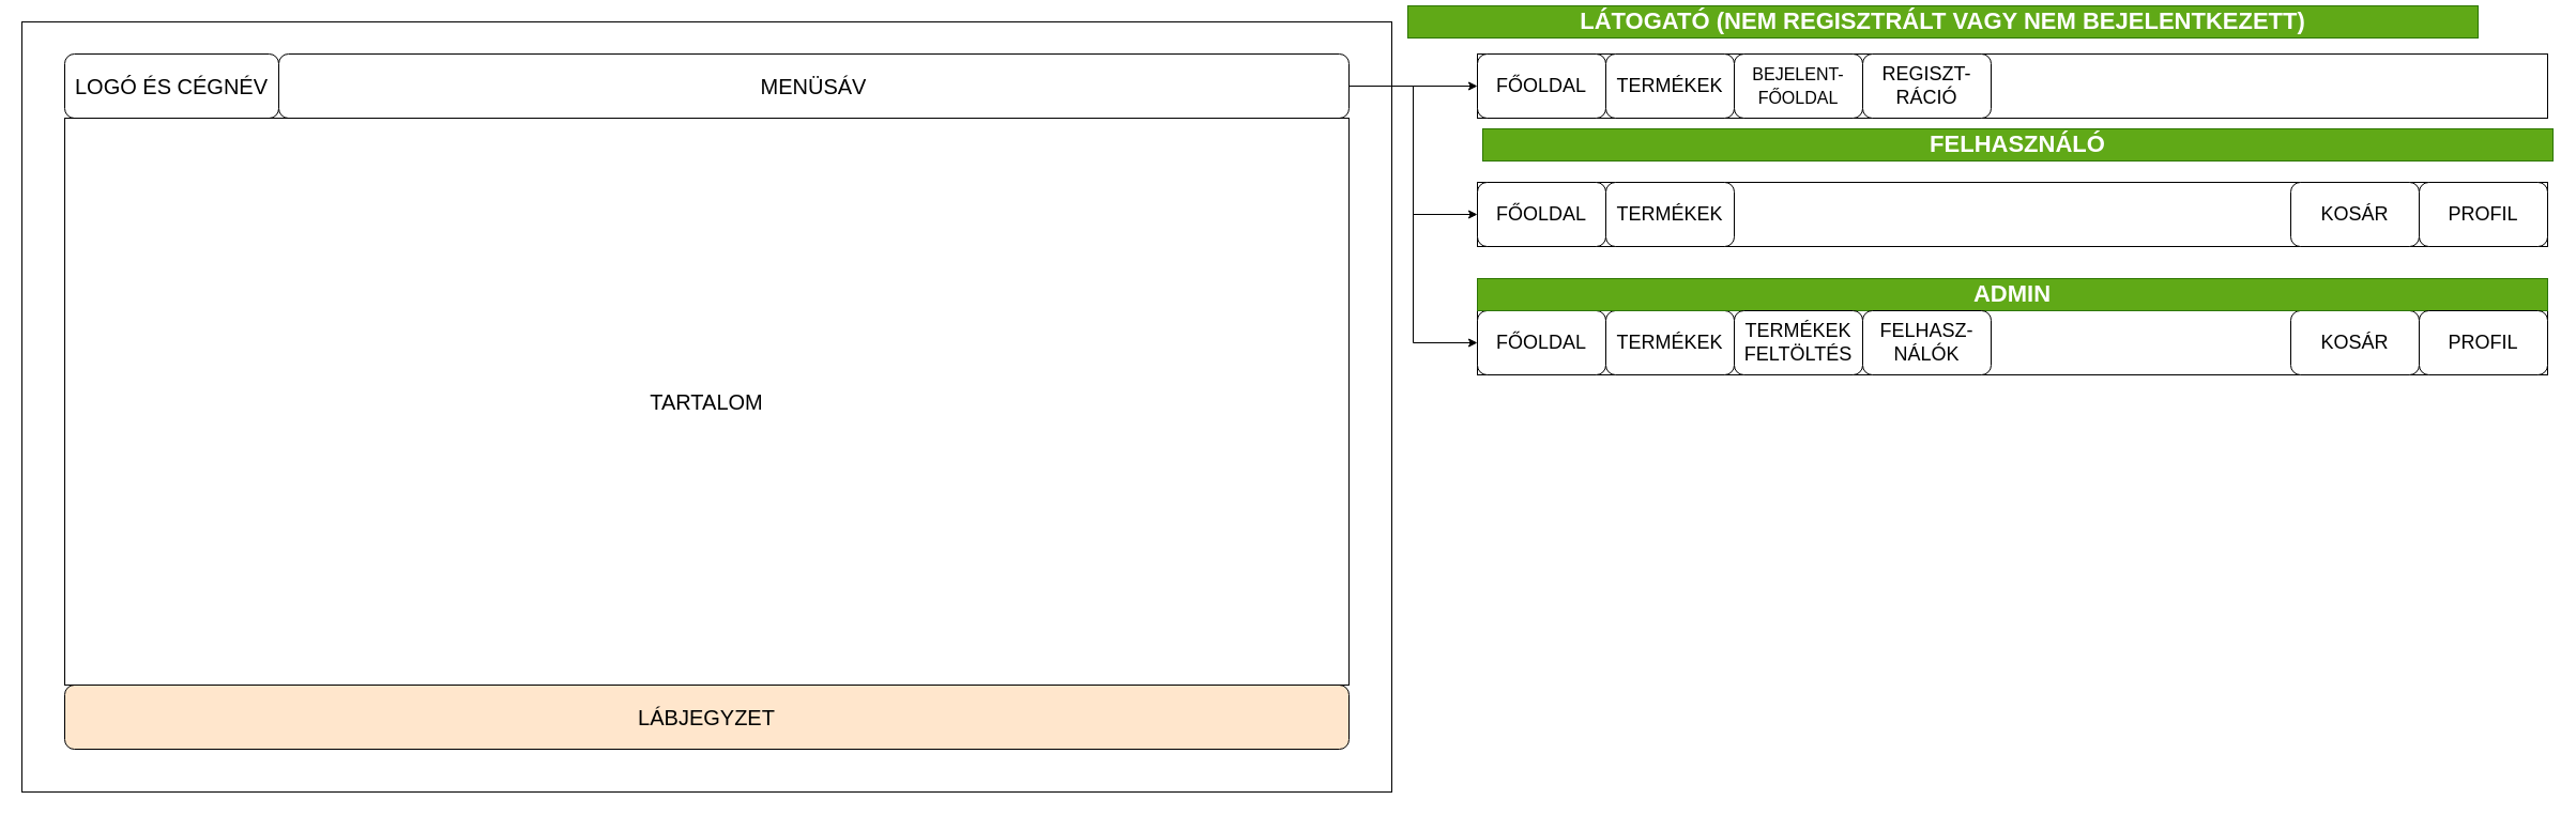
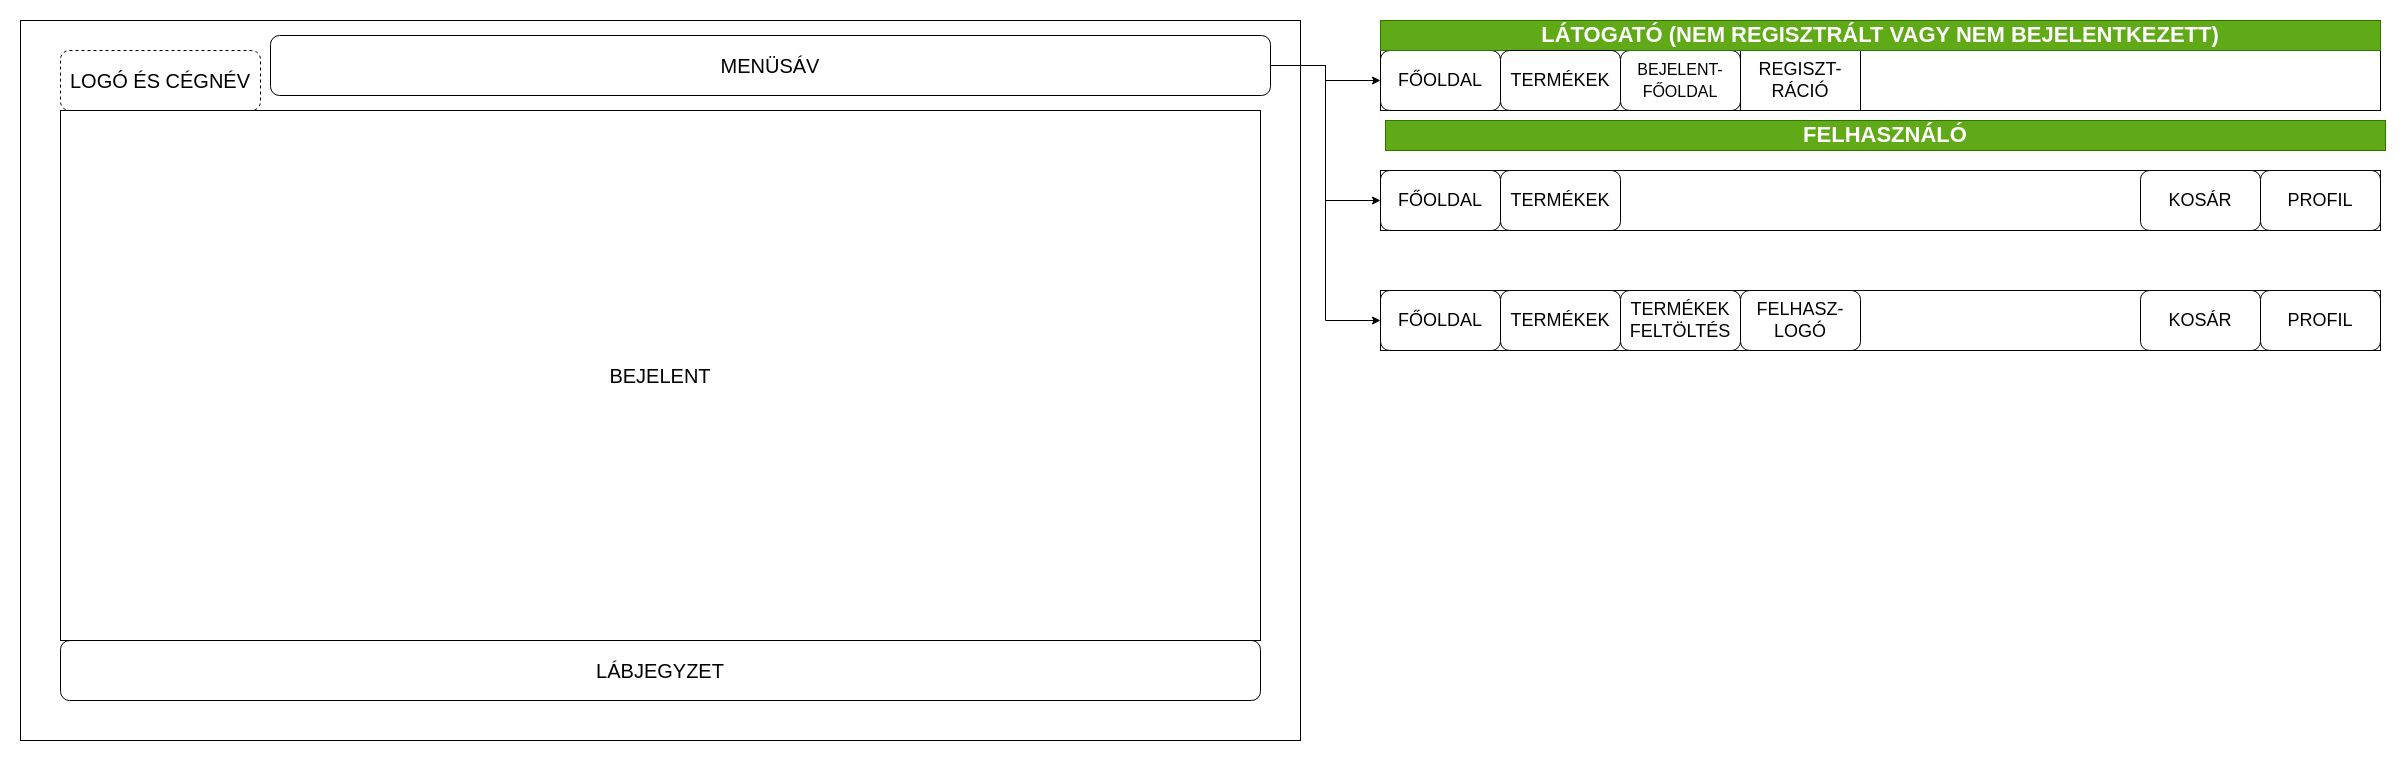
- <mxCell id="25" value="&lt;span style=&quot;font-size: 22px;&quot;&gt;LÁTOGATÓ (NEM REGISZTRÁLT VAGY NEM BEJELENTKEZETT)&lt;/span&gt;" style="rounded=0;whiteSpace=wrap;html=1;fontStyle=1;fillColor=#60a917;fontColor=#ffffff;strokeColor=#2D7600;" parent="1" vertex="1"><mxGeometry x="1315" y="5" width="1000" height="30" as="geometry" /></mxCell>
+ <mxCell id="25" value="&lt;span style=&quot;font-size: 22px;&quot;&gt;LÁTOGATÓ (NEM REGISZTRÁLT VAGY NEM BEJELENTKEZETT)&lt;/span&gt;" style="rounded=0;whiteSpace=wrap;html=1;fontStyle=1;fillColor=#60a917;fontColor=#ffffff;strokeColor=#2D7600;" parent="1" vertex="1"><mxGeometry x="1380" width="1000" height="30" as="geometry" y="20" /></mxCell>
- <mxCell id="8" value="LOGÓ ÉS CÉGNÉV" style="rounded=1;whiteSpace=wrap;html=1;fontSize=20;" parent="1" vertex="1"><mxGeometry x="60" y="50" width="200" height="60" as="geometry" /></mxCell>
+ <mxCell id="8" value="LOGÓ ÉS CÉGNÉV" style="rounded=1;whiteSpace=wrap;html=1;fontSize=20;dashed=1;" parent="1" vertex="1"><mxGeometry x="60" y="50" width="200" height="60" as="geometry" /></mxCell>
- <mxCell id="6" value="MENÜSÁV" style="rounded=1;whiteSpace=wrap;html=1;fontSize=20;" parent="1" vertex="1"><mxGeometry x="260" y="50" width="1000" height="60" as="geometry" /></mxCell>
+ <mxCell id="6" value="MENÜSÁV" style="rounded=1;whiteSpace=wrap;html=1;fontSize=20;" parent="1" vertex="1"><mxGeometry x="270" y="35" width="1000" height="60" as="geometry" /></mxCell>
- <mxCell id="24" value="REGISZT-&lt;br&gt;RÁCIÓ" style="rounded=1;whiteSpace=wrap;html=1;fontSize=18;" parent="1" vertex="1"><mxGeometry x="1740" y="50" width="120" height="60" as="geometry" /></mxCell>
+ <mxCell id="24" value="REGISZT-&lt;br&gt;RÁCIÓ" style="whiteSpace=wrap;html=1;fontSize=18;rounded=0;" parent="1" vertex="1"><mxGeometry x="1740" y="50" width="120" height="60" as="geometry" /></mxCell>
- <mxCell id="19" value="&lt;font style=&quot;font-size: 22px;&quot;&gt;ADMIN&lt;/font&gt;" style="rounded=0;whiteSpace=wrap;html=1;fontStyle=1;fillColor=#60a917;fontColor=#ffffff;strokeColor=#2D7600;" parent="1" vertex="1"><mxGeometry x="1380" y="260" width="1000" height="30" as="geometry" /></mxCell>
- <mxCell id="26" value="FELHASZ-NÁLÓK" style="rounded=1;whiteSpace=wrap;html=1;fontSize=18;" parent="1" vertex="1"><mxGeometry x="1740" y="290" width="120" height="60" as="geometry" /></mxCell>
+ <mxCell id="26" value="FELHASZ-LOGÓ" style="rounded=1;whiteSpace=wrap;html=1;fontSize=18;" parent="1" vertex="1"><mxGeometry x="1740" y="290" width="120" height="60" as="geometry" /></mxCell>
- <mxCell id="9" value="TARTALOM" style="rounded=0;whiteSpace=wrap;html=1;fontSize=20;" parent="1" vertex="1"><mxGeometry x="60" y="110" width="1200" height="530" as="geometry" /></mxCell>
+ <mxCell id="9" value="BEJELENT" style="rounded=0;whiteSpace=wrap;html=1;fontSize=20;" parent="1" vertex="1"><mxGeometry x="60" y="110" width="1200" height="530" as="geometry" /></mxCell>
- <mxCell id="7" value="LÁBJEGYZET" style="rounded=1;whiteSpace=wrap;html=1;fontSize=20;fillColor=#ffe6cc;" parent="1" vertex="1"><mxGeometry x="60" y="640" width="1200" height="60" as="geometry" /></mxCell>
+ <mxCell id="7" value="LÁBJEGYZET" style="rounded=1;whiteSpace=wrap;html=1;fontSize=20;" parent="1" vertex="1"><mxGeometry x="60" y="640" width="1200" height="60" as="geometry" /></mxCell>
